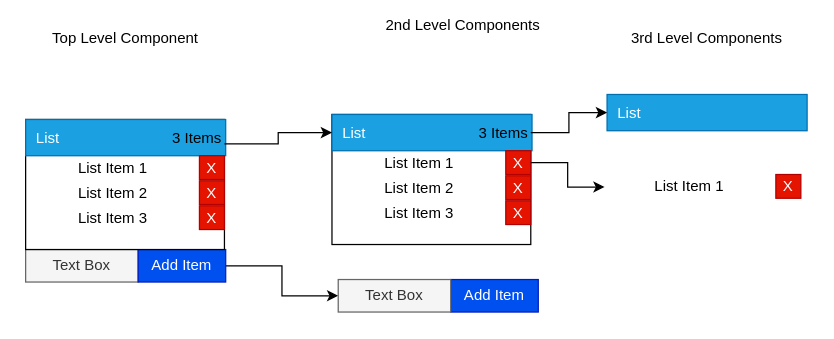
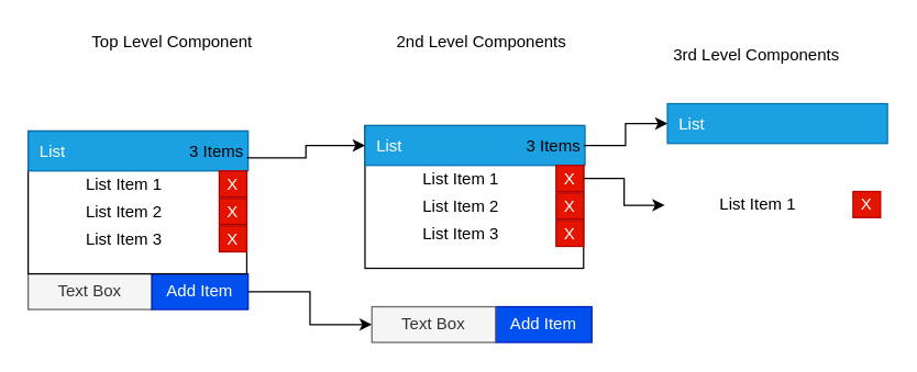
- <mxCell id="7" value="2nd Level Components" style="text;html=1;strokeColor=none;fillColor=none;align=center;verticalAlign=middle;whiteSpace=wrap;rounded=0;" vertex="1" parent="1"><mxGeometry x="305" y="10" width="130" height="20" as="geometry" /></mxCell>
+ <mxCell id="7" value="2nd Level Components" style="text;html=1;strokeColor=none;fillColor=none;align=center;verticalAlign=middle;whiteSpace=wrap;rounded=0;" vertex="1" parent="1"><mxGeometry x="285" y="20" width="130" height="20" as="geometry" /></mxCell>
- <mxCell id="6" value="Top Level Component" style="text;html=1;strokeColor=none;fillColor=none;align=center;verticalAlign=middle;whiteSpace=wrap;rounded=0;" vertex="1" parent="1"><mxGeometry x="40" y="20" width="120" height="20" as="geometry" /></mxCell>
+ <mxCell id="6" value="Top Level Component" style="text;html=1;strokeColor=none;fillColor=none;align=center;verticalAlign=middle;whiteSpace=wrap;rounded=0;" vertex="1" parent="1"><mxGeometry x="65" y="20" width="120" height="20" as="geometry" /></mxCell>
- <mxCell id="45" value="3rd Level Components" style="text;html=1;strokeColor=none;fillColor=none;align=center;verticalAlign=middle;whiteSpace=wrap;rounded=0;" vertex="1" parent="1"><mxGeometry x="500" y="20" width="130" height="20" as="geometry" /></mxCell>
+ <mxCell id="45" value="3rd Level Components" style="text;html=1;strokeColor=none;fillColor=none;align=center;verticalAlign=middle;whiteSpace=wrap;rounded=0;" vertex="1" parent="1"><mxGeometry x="485" y="30" width="130" height="20" as="geometry" /></mxCell>
